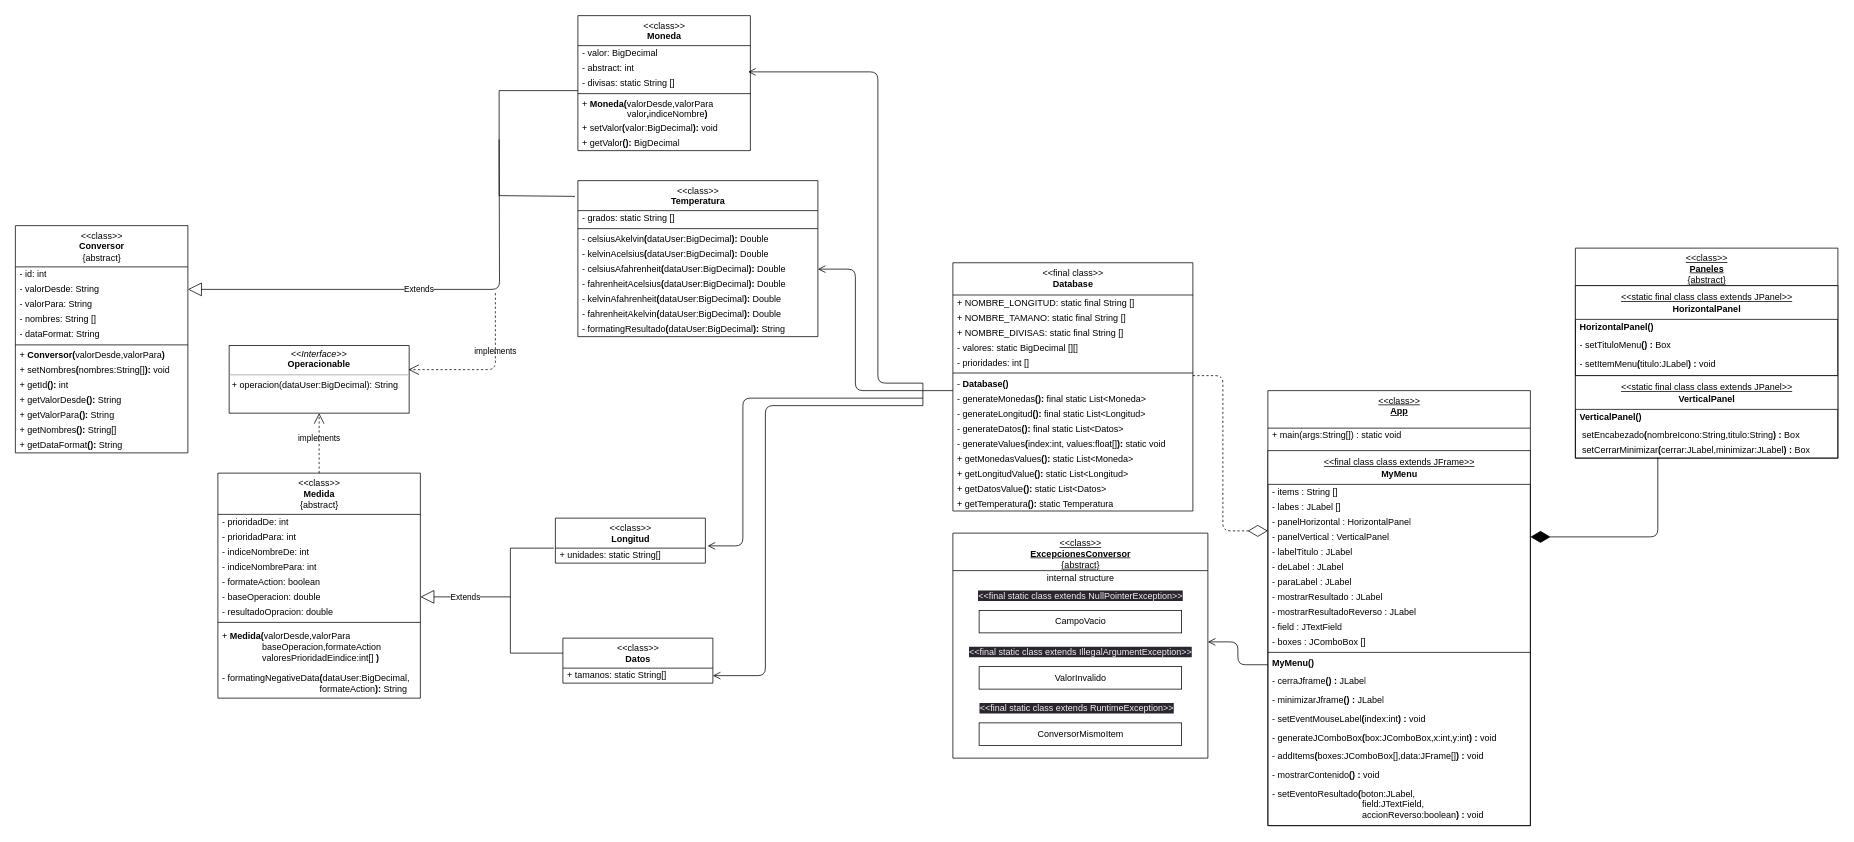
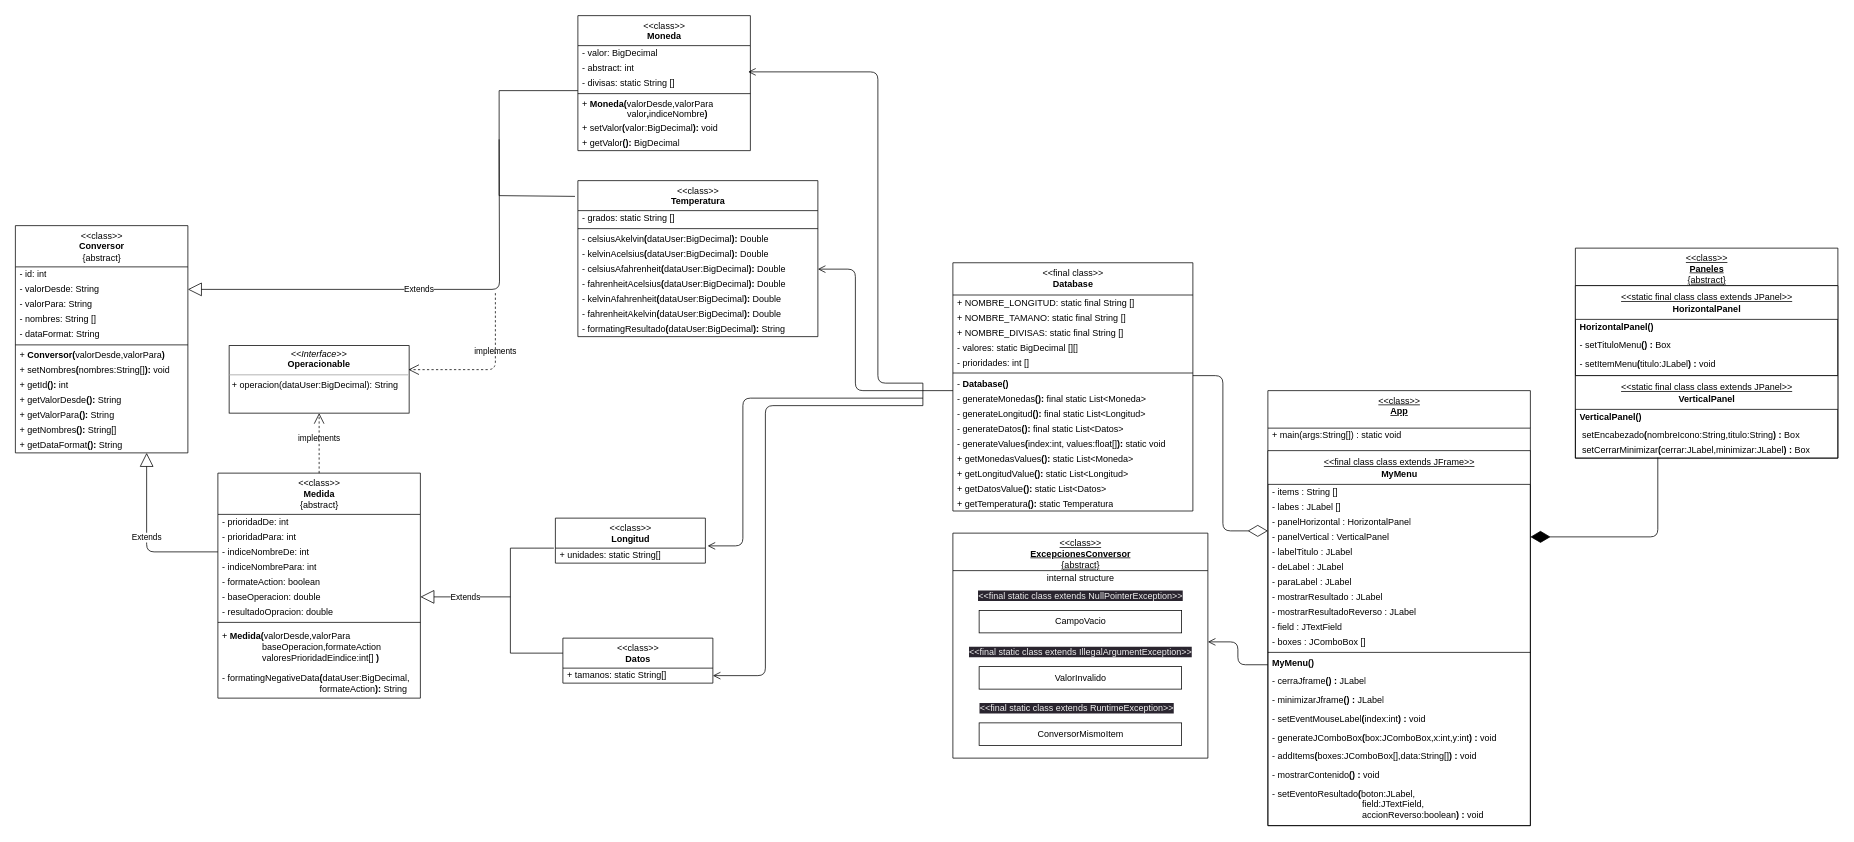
- <mxCell id="124" value="" style="endArrow=diamondThin;endFill=0;endSize=24;html=1;entryX=0;entryY=1.1;entryDx=0;entryDy=0;entryPerimeter=0;edgeStyle=orthogonalEdgeStyle;exitX=1;exitY=-0.025;exitDx=0;exitDy=0;exitPerimeter=0;dashed=1;" edge="1" parent="1" source="68" target="105"><mxGeometry width="160" relative="1" as="geometry"><mxPoint x="1590" y="480" as="sourcePoint" /><mxPoint x="1750" y="480" as="targetPoint" /><Array as="points"><mxPoint x="1630" y="500" /><mxPoint x="1630" y="707" /></Array></mxGeometry></mxCell>
+ <mxCell id="124" value="" style="endArrow=diamondThin;endFill=0;endSize=24;html=1;entryX=0;entryY=1.1;entryDx=0;entryDy=0;entryPerimeter=0;edgeStyle=orthogonalEdgeStyle;exitX=1;exitY=-0.025;exitDx=0;exitDy=0;exitPerimeter=0;" edge="1" parent="1" source="68" target="105"><mxGeometry width="160" relative="1" as="geometry"><mxPoint x="1590" y="480" as="sourcePoint" /><mxPoint x="1750" y="480" as="targetPoint" /><Array as="points"><mxPoint x="1630" y="500" /><mxPoint x="1630" y="707" /></Array></mxGeometry></mxCell>
+ <mxCell id="27" value="Extends" style="endArrow=block;endSize=16;endFill=0;html=1;exitX=0;exitY=0.5;exitDx=0;exitDy=0;edgeStyle=orthogonalEdgeStyle;entryX=0.761;entryY=1;entryDx=0;entryDy=0;entryPerimeter=0;" parent="1" source="19" target="15" edge="1"><mxGeometry width="160" relative="1" as="geometry"><mxPoint x="170" y="570" as="sourcePoint" /><mxPoint x="190" y="607" as="targetPoint" /></mxGeometry></mxCell>
- <mxCell id="120" value="&lt;span style=&quot;text-align: center;&quot;&gt;-&amp;nbsp;addItems&lt;b&gt;(&lt;/b&gt;boxes:JComboBox[],data:JFrame[]&lt;b&gt;) : &lt;/b&gt;void&lt;br&gt;&lt;br&gt;&lt;/span&gt;" style="text;html=1;strokeColor=none;fillColor=none;align=left;verticalAlign=middle;spacingLeft=4;spacingRight=4;overflow=hidden;rotatable=0;points=[[0,0.5],[1,0.5]];portConstraint=eastwest;" vertex="1" parent="102"><mxGeometry y="398" width="350" height="25" as="geometry" /></mxCell>
+ <mxCell id="120" value="&lt;span style=&quot;text-align: center;&quot;&gt;-&amp;nbsp;addItems&lt;b&gt;(&lt;/b&gt;boxes:JComboBox[],data:String[]&lt;b&gt;) : &lt;/b&gt;void&lt;br&gt;&lt;br&gt;&lt;/span&gt;" style="text;html=1;strokeColor=none;fillColor=none;align=left;verticalAlign=middle;spacingLeft=4;spacingRight=4;overflow=hidden;rotatable=0;points=[[0,0.5],[1,0.5]];portConstraint=eastwest;" vertex="1" parent="102"><mxGeometry y="398" width="350" height="25" as="geometry" /></mxCell>
